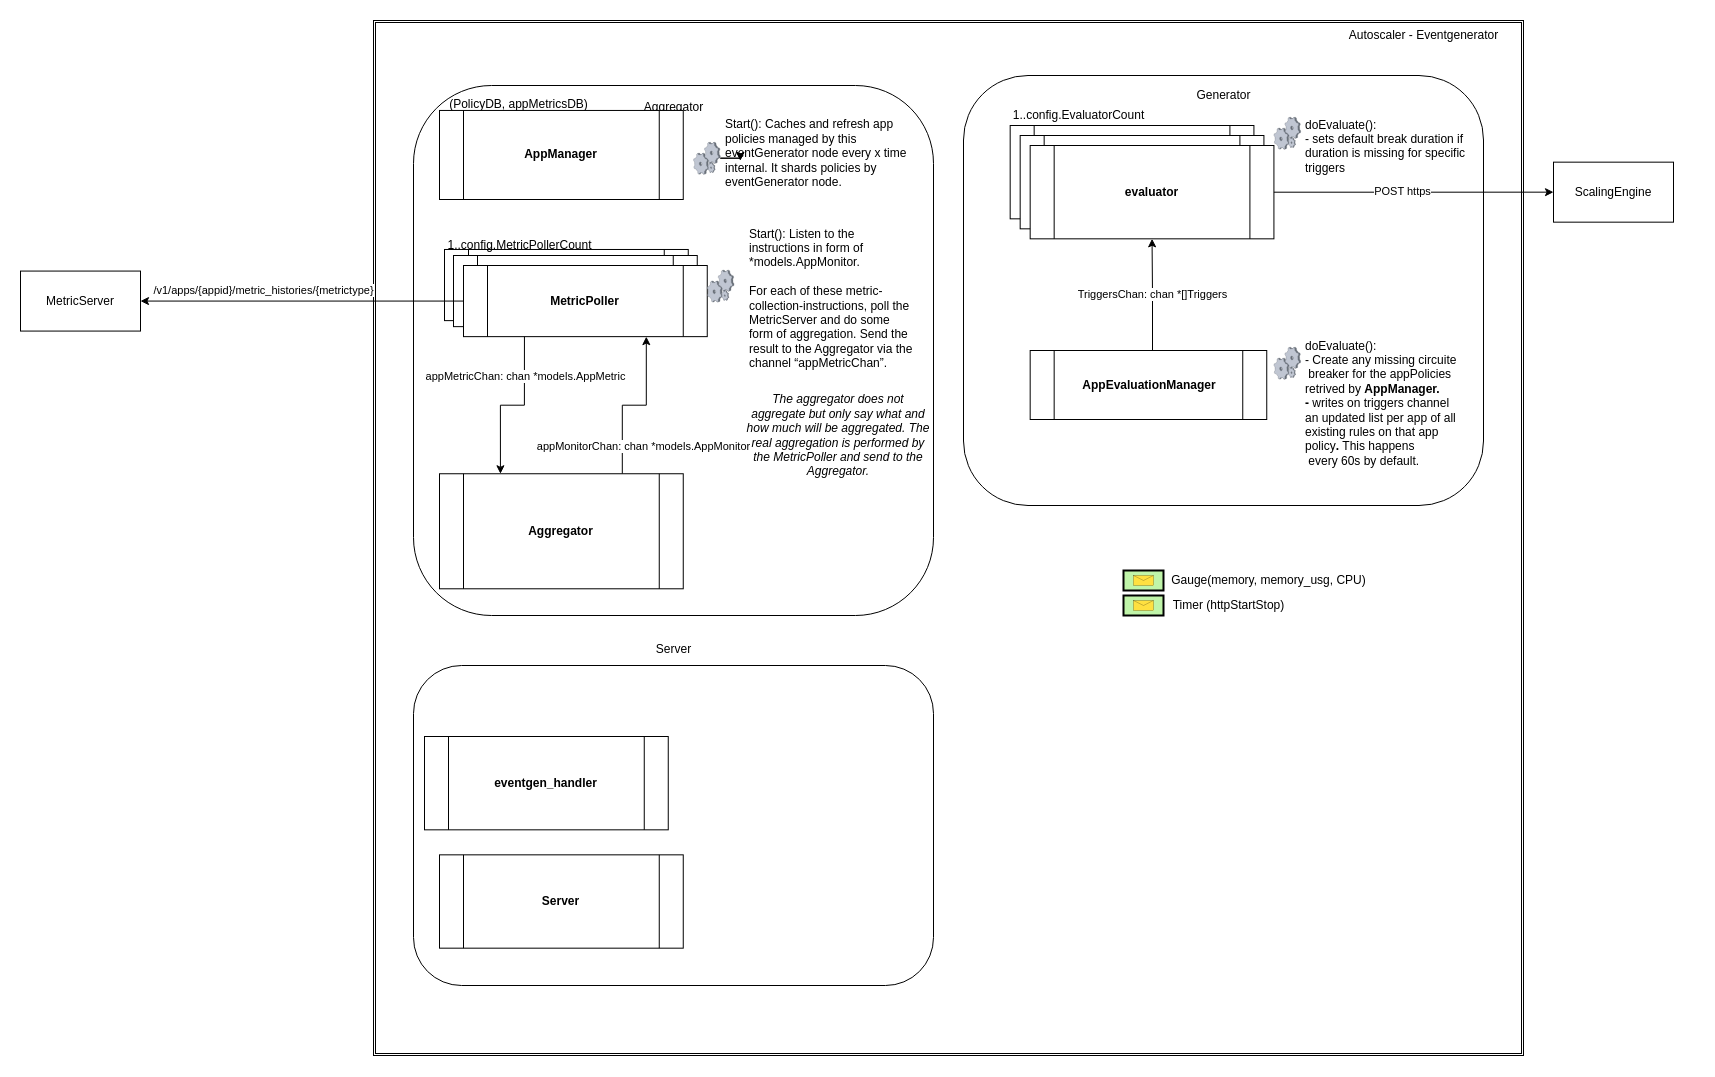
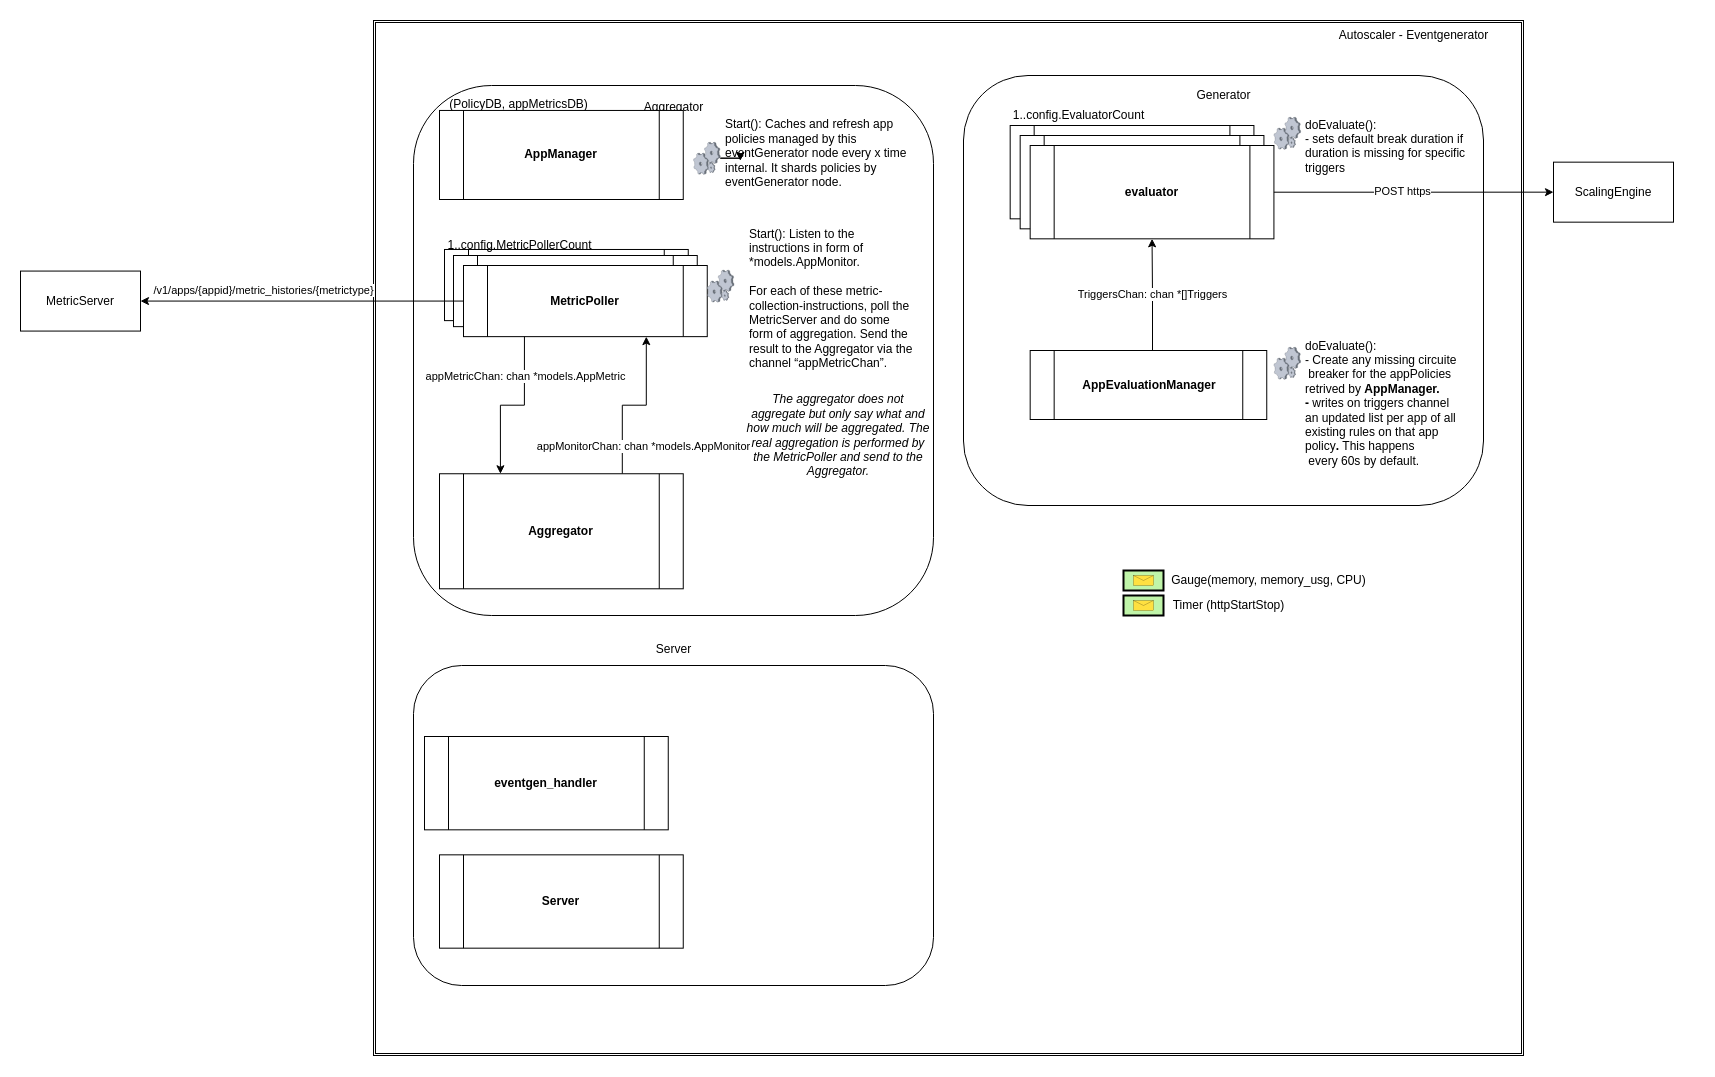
- <mxCell id="33" value="Autoscaler - Eventgenerator" style="text;html=1;align=center;verticalAlign=middle;resizable=0;points=[];autosize=1;strokeColor=none;fillColor=none;" parent="1" vertex="1"><mxGeometry x="1338" y="25" width="170" height="20" as="geometry" /></mxCell>
+ <mxCell id="33" value="Autoscaler - Eventgenerator" style="text;html=1;align=center;verticalAlign=middle;resizable=0;points=[];autosize=1;strokeColor=none;fillColor=none;" parent="1" vertex="1"><mxGeometry x="1328" y="25" width="170" height="20" as="geometry" /></mxCell>
